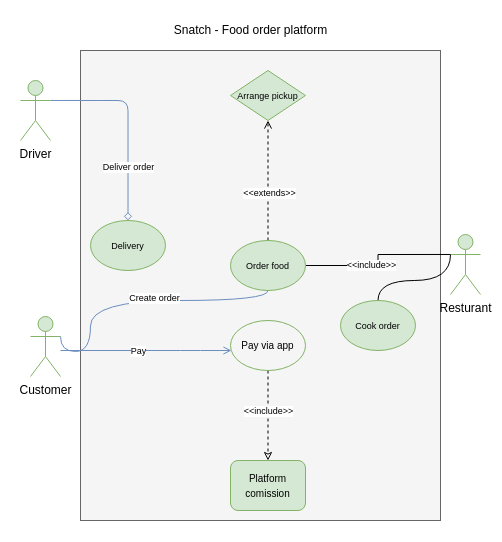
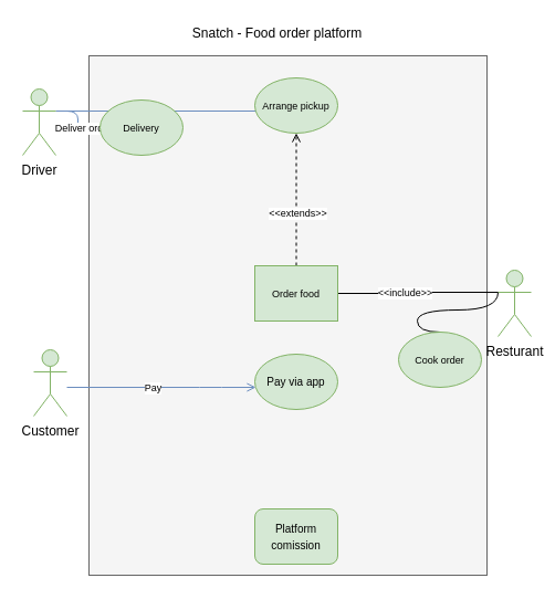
- <mxCell id="21" value="&lt;font style=&quot;font-size: 9px&quot;&gt;Arrange pickup&lt;/font&gt;" style="rhombus;whiteSpace=wrap;html=1;fillColor=#d5e8d4;strokeColor=#82b366;" parent="1" vertex="1"><mxGeometry x="230" y="70" width="75" height="50" as="geometry" /></mxCell>
+ <mxCell id="21" value="&lt;font style=&quot;font-size: 9px&quot;&gt;Arrange pickup&lt;/font&gt;" style="ellipse;whiteSpace=wrap;html=1;fillColor=#d5e8d4;strokeColor=#82b366;" parent="1" vertex="1"><mxGeometry x="230" y="70" width="75" height="50" as="geometry" /></mxCell>
+ <mxCell id="7" style="edgeStyle=orthogonalEdgeStyle;rounded=0;orthogonalLoop=1;jettySize=auto;html=1;entryX=0;entryY=0.5;entryDx=0;entryDy=0;fontSize=9;endArrow=none;endFill=0;strokeWidth=1;fillColor=#dae8fc;strokeColor=#6c8ebf;" parent="1" source="10" target="21" edge="1"><mxGeometry relative="1" as="geometry"><Array as="points"><mxPoint x="236" y="100" /></Array></mxGeometry></mxCell>
- <mxCell id="25" value="&lt;font style=&quot;font-size: 9px&quot;&gt;Delivery&lt;/font&gt;" style="ellipse;whiteSpace=wrap;html=1;fillColor=#d5e8d4;strokeColor=#82b366;fontColor=#000000;" parent="1" vertex="1"><mxGeometry x="90" y="220" width="75" height="50" as="geometry" /></mxCell>
+ <mxCell id="25" value="&lt;font style=&quot;font-size: 9px&quot;&gt;Delivery&lt;/font&gt;" style="ellipse;whiteSpace=wrap;html=1;fillColor=#d5e8d4;strokeColor=#82b366;fontColor=#000000;" parent="1" vertex="1"><mxGeometry x="90" y="90" width="75" height="50" as="geometry" /></mxCell>
- <mxCell id="12" value="Resturant" style="shape=umlActor;verticalLabelPosition=bottom;verticalAlign=top;html=1;outlineConnect=0;fillColor=#d5e8d4;strokeColor=#82b366;" parent="1" vertex="1"><mxGeometry x="450" y="234" width="30" height="60" as="geometry" /></mxCell>
+ <mxCell id="12" value="Resturant" style="shape=umlActor;verticalLabelPosition=bottom;verticalAlign=top;html=1;outlineConnect=0;fillColor=#d5e8d4;strokeColor=#82b366;" parent="1" vertex="1"><mxGeometry x="450" y="244" width="30" height="60" as="geometry" /></mxCell>
- <mxCell id="19" value="&lt;font style=&quot;font-size: 9px&quot;&gt;Order food&lt;/font&gt;" style="ellipse;whiteSpace=wrap;html=1;fillColor=#d5e8d4;strokeColor=#82b366;fontColor=#000000;" parent="1" vertex="1"><mxGeometry x="230" y="240" width="75" height="50" as="geometry" /></mxCell>
+ <mxCell id="19" value="&lt;font style=&quot;font-size: 9px&quot;&gt;Order food&lt;/font&gt;" style="whiteSpace=wrap;html=1;fillColor=#d5e8d4;strokeColor=#82b366;fontColor=#000000;rounded=0;" parent="1" vertex="1"><mxGeometry x="230" y="240" width="75" height="50" as="geometry" /></mxCell>
- <mxCell id="15" style="edgeStyle=orthogonalEdgeStyle;orthogonalLoop=1;jettySize=auto;html=1;entryX=1;entryY=0.333;entryDx=0;entryDy=0;entryPerimeter=0;fontSize=9;endArrow=none;endFill=0;strokeWidth=1;curved=1;fillColor=#dae8fc;strokeColor=#6c8ebf;" parent="1" source="19" target="6" edge="1"><mxGeometry relative="1" as="geometry"><Array as="points"><mxPoint x="268" y="300" /><mxPoint x="90" y="300" /><mxPoint x="90" y="351" /></Array></mxGeometry></mxCell>
- <mxCell id="16" value="Create order" style="edgeLabel;html=1;align=center;verticalAlign=middle;resizable=0;points=[];fontSize=9;" parent="15" vertex="1" connectable="0"><mxGeometry x="-0.127" y="-3" relative="1" as="geometry"><mxPoint as="offset" /></mxGeometry></mxCell>
- <mxCell id="20" value="&lt;font style=&quot;font-size: 9px&quot;&gt;Cook order&lt;/font&gt;" style="ellipse;whiteSpace=wrap;html=1;fillColor=#d5e8d4;strokeColor=#82b366;fontColor=#000000;" parent="1" vertex="1"><mxGeometry x="340" y="300" width="75" height="50" as="geometry" /></mxCell>
+ <mxCell id="20" value="&lt;font style=&quot;font-size: 9px&quot;&gt;Cook order&lt;/font&gt;" style="ellipse;whiteSpace=wrap;html=1;fillColor=#d5e8d4;strokeColor=#82b366;fontColor=#000000;" parent="1" vertex="1"><mxGeometry x="360" y="300" width="75" height="50" as="geometry" /></mxCell>
- <mxCell id="24" value="&lt;font size=&quot;1&quot;&gt;Pay via app&lt;/font&gt;" style="ellipse;whiteSpace=wrap;html=1;fillColor=#f5f5f5;strokeColor=#82b366;fontColor=#000000;" parent="1" vertex="1"><mxGeometry x="230" y="320" width="75" height="50" as="geometry" /></mxCell>
+ <mxCell id="24" value="&lt;font size=&quot;1&quot;&gt;Pay via app&lt;/font&gt;" style="ellipse;whiteSpace=wrap;html=1;fillColor=#d5e8d4;strokeColor=#82b366;fontColor=#000000;" parent="1" vertex="1"><mxGeometry x="230" y="320" width="75" height="50" as="geometry" /></mxCell>
- <mxCell id="22" style="edgeStyle=orthogonalEdgeStyle;rounded=1;orthogonalLoop=1;jettySize=auto;html=1;exitX=0.5;exitY=1;exitDx=0;exitDy=0;entryX=0.5;entryY=0;entryDx=0;entryDy=0;fontSize=9;endArrow=classic;endFill=0;strokeWidth=1;dashed=1;" parent="1" source="24" target="26" edge="1"><mxGeometry relative="1" as="geometry" /></mxCell>
- <mxCell id="23" value="&amp;lt;&amp;lt;include&amp;gt;&amp;gt;" style="edgeLabel;html=1;align=center;verticalAlign=middle;resizable=0;points=[];fontSize=9;" parent="22" vertex="1" connectable="0"><mxGeometry x="-0.104" relative="1" as="geometry"><mxPoint as="offset" /></mxGeometry></mxCell>
